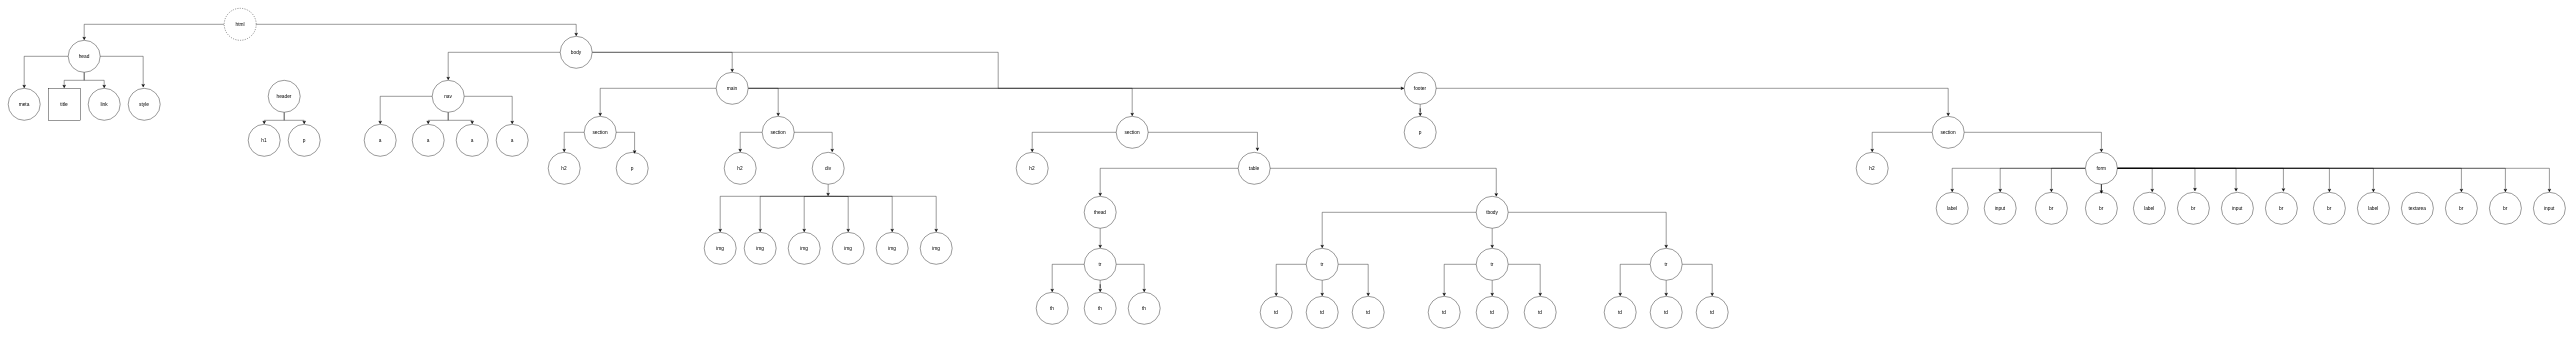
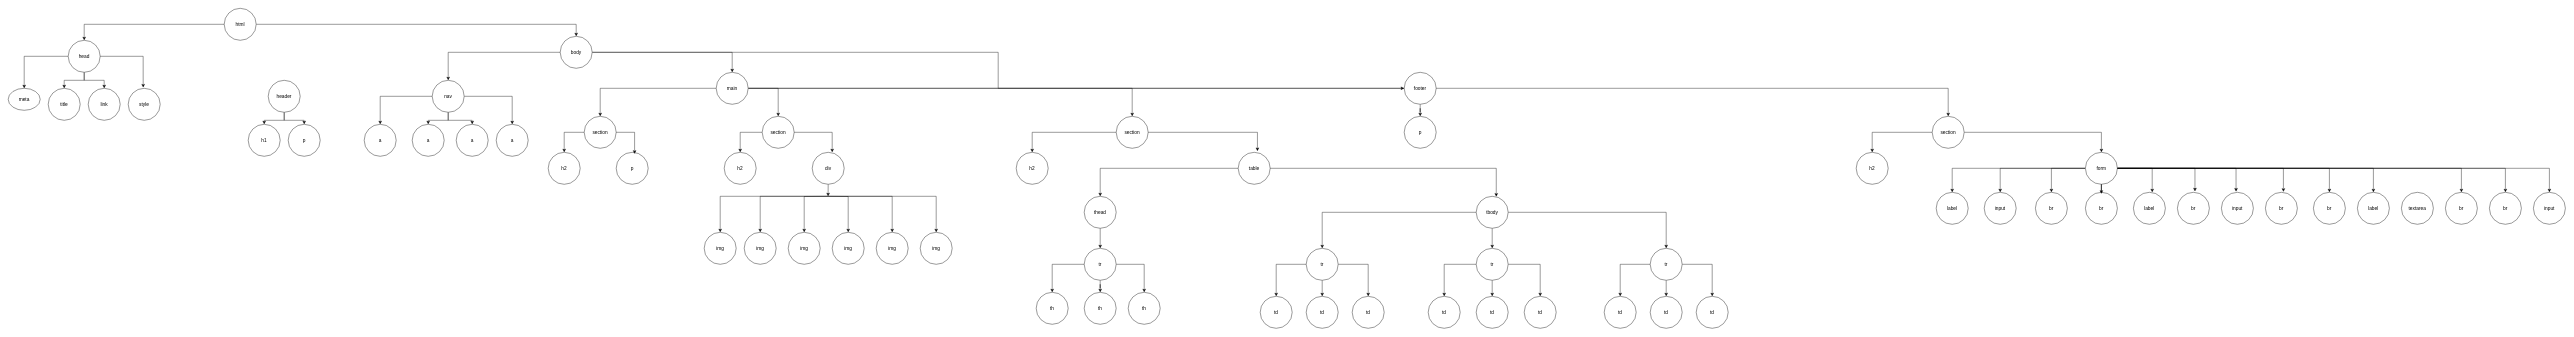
- <mxCell id="4" value="html" style="ellipse;whiteSpace=wrap;html=1;aspect=fixed;dashed=1;" vertex="1" parent="1"><mxGeometry y="20" width="80" height="80" as="geometry" x="560" /></mxCell>
+ <mxCell id="4" value="html" style="ellipse;whiteSpace=wrap;html=1;aspect=fixed;" vertex="1" parent="1"><mxGeometry y="20" width="80" height="80" as="geometry" x="560" /></mxCell>
- <mxCell id="13" value="meta" style="ellipse;whiteSpace=wrap;html=1;aspect=fixed;" vertex="1" parent="1"><mxGeometry x="20" y="220" width="80" height="80" as="geometry" /></mxCell>
+ <mxCell id="13" value="meta" style="ellipse;whiteSpace=wrap;html=1;aspect=fixed;" vertex="1" parent="1"><mxGeometry x="20" y="220" width="80" height="55" as="geometry" /></mxCell>
- <mxCell id="15" value="title" style="whiteSpace=wrap;html=1;aspect=fixed;rounded=0;" vertex="1" parent="1"><mxGeometry x="120" y="220" width="80" height="80" as="geometry" /></mxCell>
+ <mxCell id="15" value="title" style="ellipse;whiteSpace=wrap;html=1;aspect=fixed;" vertex="1" parent="1"><mxGeometry x="120" y="220" width="80" height="80" as="geometry" /></mxCell>
